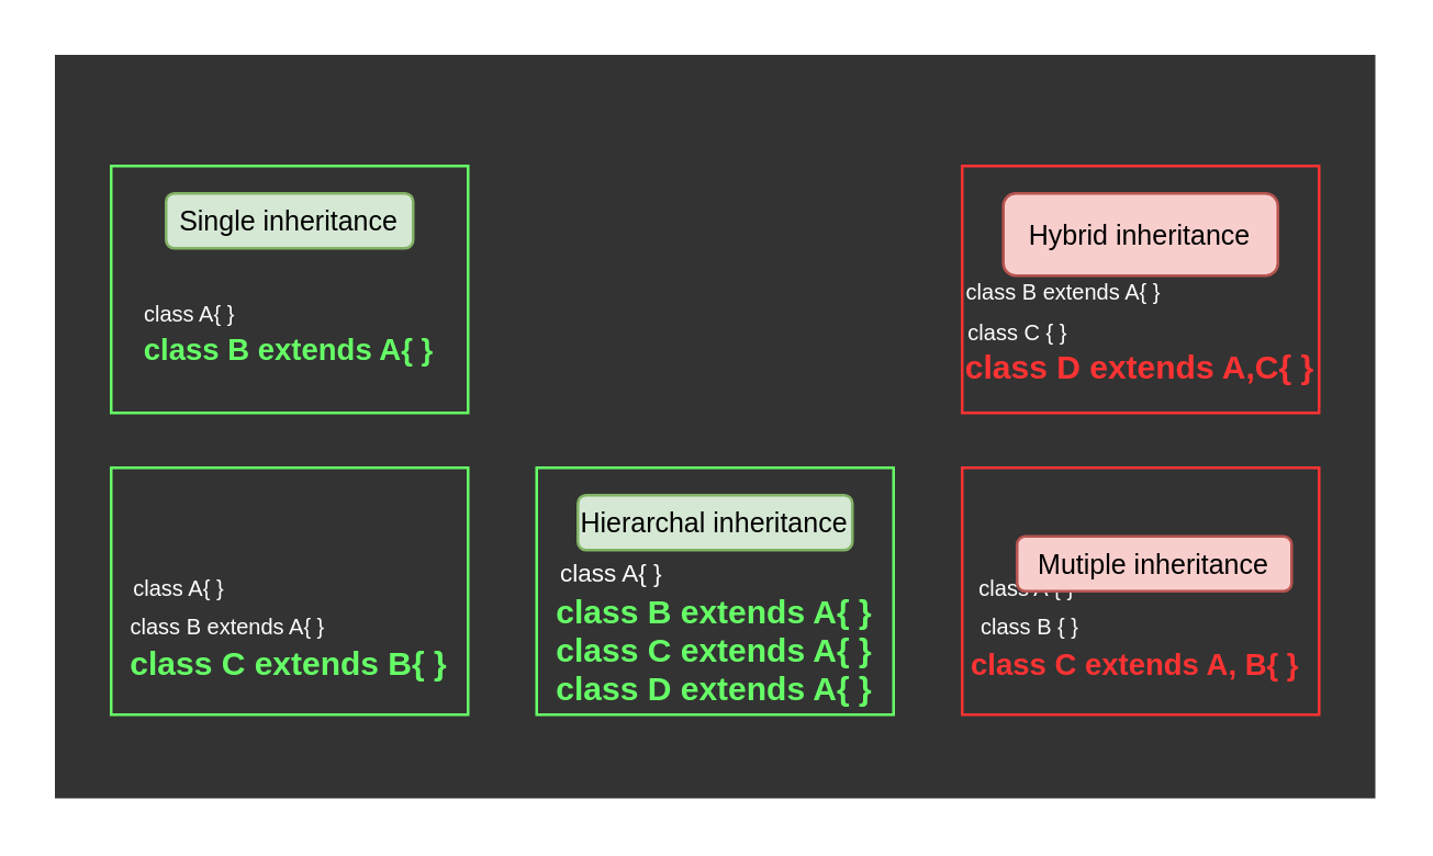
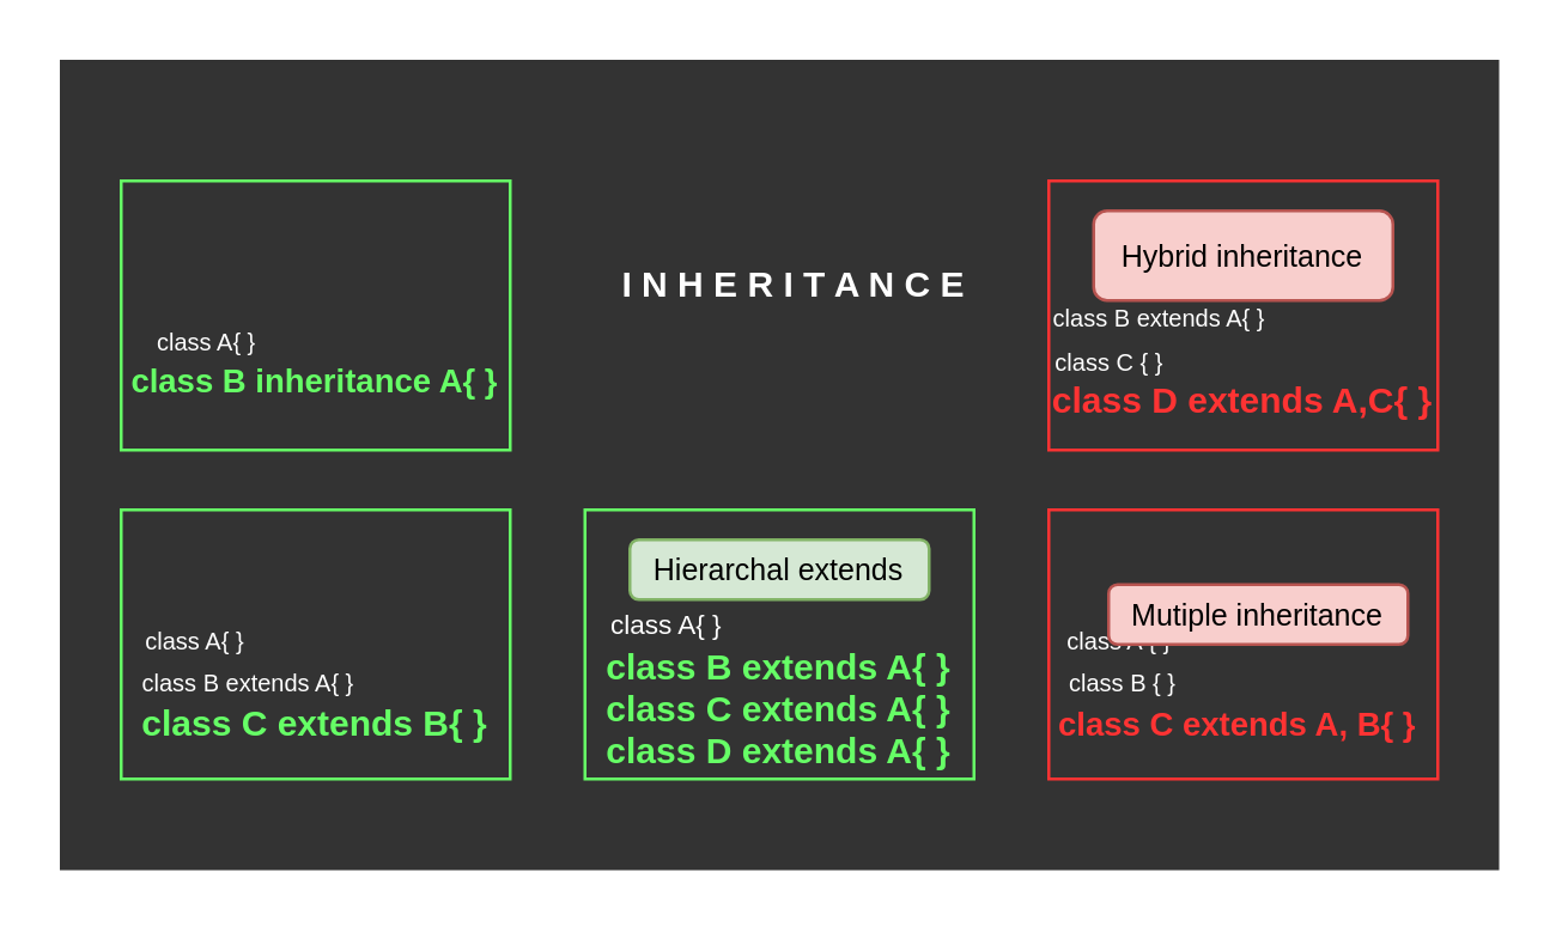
- <mxCell id="8" value="&lt;font style=&quot;font-size: 10px;&quot;&gt;Single inheritance&lt;/font&gt;" style="rounded=1;whiteSpace=wrap;html=1;fillColor=#d5e8d4;strokeColor=#82b366;" parent="1" vertex="1"><mxGeometry x="60" y="70" width="90" height="20" as="geometry" /></mxCell>
+ <mxCell id="12" value="&lt;b&gt;&lt;font style=&quot;color: rgb(255, 255, 255);&quot;&gt;&lt;font style=&quot;&quot;&gt;I N H E R I T A &lt;/font&gt;&lt;font style=&quot;&quot;&gt;N C E&lt;/font&gt;&lt;/font&gt;&lt;/b&gt;" style="text;html=1;align=center;verticalAlign=middle;whiteSpace=wrap;rounded=0;" vertex="1" parent="1"><mxGeometry x="180" y="80" width="170" height="30" as="geometry" /></mxCell>
- <mxCell id="3" value="&lt;br&gt;&lt;div&gt;&lt;font style=&quot;font-size: 9px;&quot;&gt;&lt;br&gt;&lt;/font&gt;&lt;/div&gt;&lt;div&gt;&lt;font style=&quot;font-size: 8px; color: rgb(255, 255, 255);&quot;&gt;class A{ }&amp;nbsp;&lt;/font&gt;&lt;font style=&quot;font-size: 9px;&quot;&gt;&amp;nbsp; &amp;nbsp; &amp;nbsp; &amp;nbsp; &amp;nbsp; &amp;nbsp; &amp;nbsp; &amp;nbsp; &amp;nbsp; &amp;nbsp; &amp;nbsp; &amp;nbsp; &amp;nbsp; &amp;nbsp;&amp;nbsp;&lt;/font&gt;&lt;font style=&quot;font-size: 11px;&quot;&gt;&lt;b&gt;&lt;br&gt;&lt;font style=&quot;color: rgb(102, 255, 102);&quot;&gt;class B extends A{ }&lt;/font&gt;&lt;/b&gt;&lt;/font&gt;&lt;/div&gt;" style="rounded=0;whiteSpace=wrap;html=1;fillColor=#333333;strokeColor=#66FF66;" parent="1" vertex="1"><mxGeometry x="40" y="60" width="130" height="90" as="geometry" /></mxCell>
+ <mxCell id="3" value="&lt;br&gt;&lt;div&gt;&lt;font style=&quot;font-size: 9px;&quot;&gt;&lt;br&gt;&lt;/font&gt;&lt;/div&gt;&lt;div&gt;&lt;font style=&quot;font-size: 8px; color: rgb(255, 255, 255);&quot;&gt;class A{ }&amp;nbsp;&lt;/font&gt;&lt;font style=&quot;font-size: 9px;&quot;&gt;&amp;nbsp; &amp;nbsp; &amp;nbsp; &amp;nbsp; &amp;nbsp; &amp;nbsp; &amp;nbsp; &amp;nbsp; &amp;nbsp; &amp;nbsp; &amp;nbsp; &amp;nbsp; &amp;nbsp; &amp;nbsp;&amp;nbsp;&lt;/font&gt;&lt;font style=&quot;font-size: 11px;&quot;&gt;&lt;b&gt;&lt;br&gt;&lt;font style=&quot;color: rgb(102, 255, 102);&quot;&gt;class B inheritance A{ }&lt;/font&gt;&lt;/b&gt;&lt;/font&gt;&lt;/div&gt;" style="rounded=0;whiteSpace=wrap;html=1;fillColor=#333333;strokeColor=#66FF66;" parent="1" vertex="1"><mxGeometry x="40" y="60" width="130" height="90" as="geometry" /></mxCell>
- <mxCell id="9" value="&lt;span style=&quot;font-size: 10px;&quot;&gt;Hierarchal inheritance&lt;/span&gt;" style="rounded=1;whiteSpace=wrap;html=1;fillColor=#d5e8d4;strokeColor=#82b366;" vertex="1" parent="1"><mxGeometry x="210" y="180" width="100" height="20" as="geometry" /></mxCell>
+ <mxCell id="9" value="&lt;span style=&quot;font-size: 10px;&quot;&gt;Hierarchal extends&lt;/span&gt;" style="rounded=1;whiteSpace=wrap;html=1;fillColor=#d5e8d4;strokeColor=#82b366;" vertex="1" parent="1"><mxGeometry x="210" y="180" width="100" height="20" as="geometry" /></mxCell>
